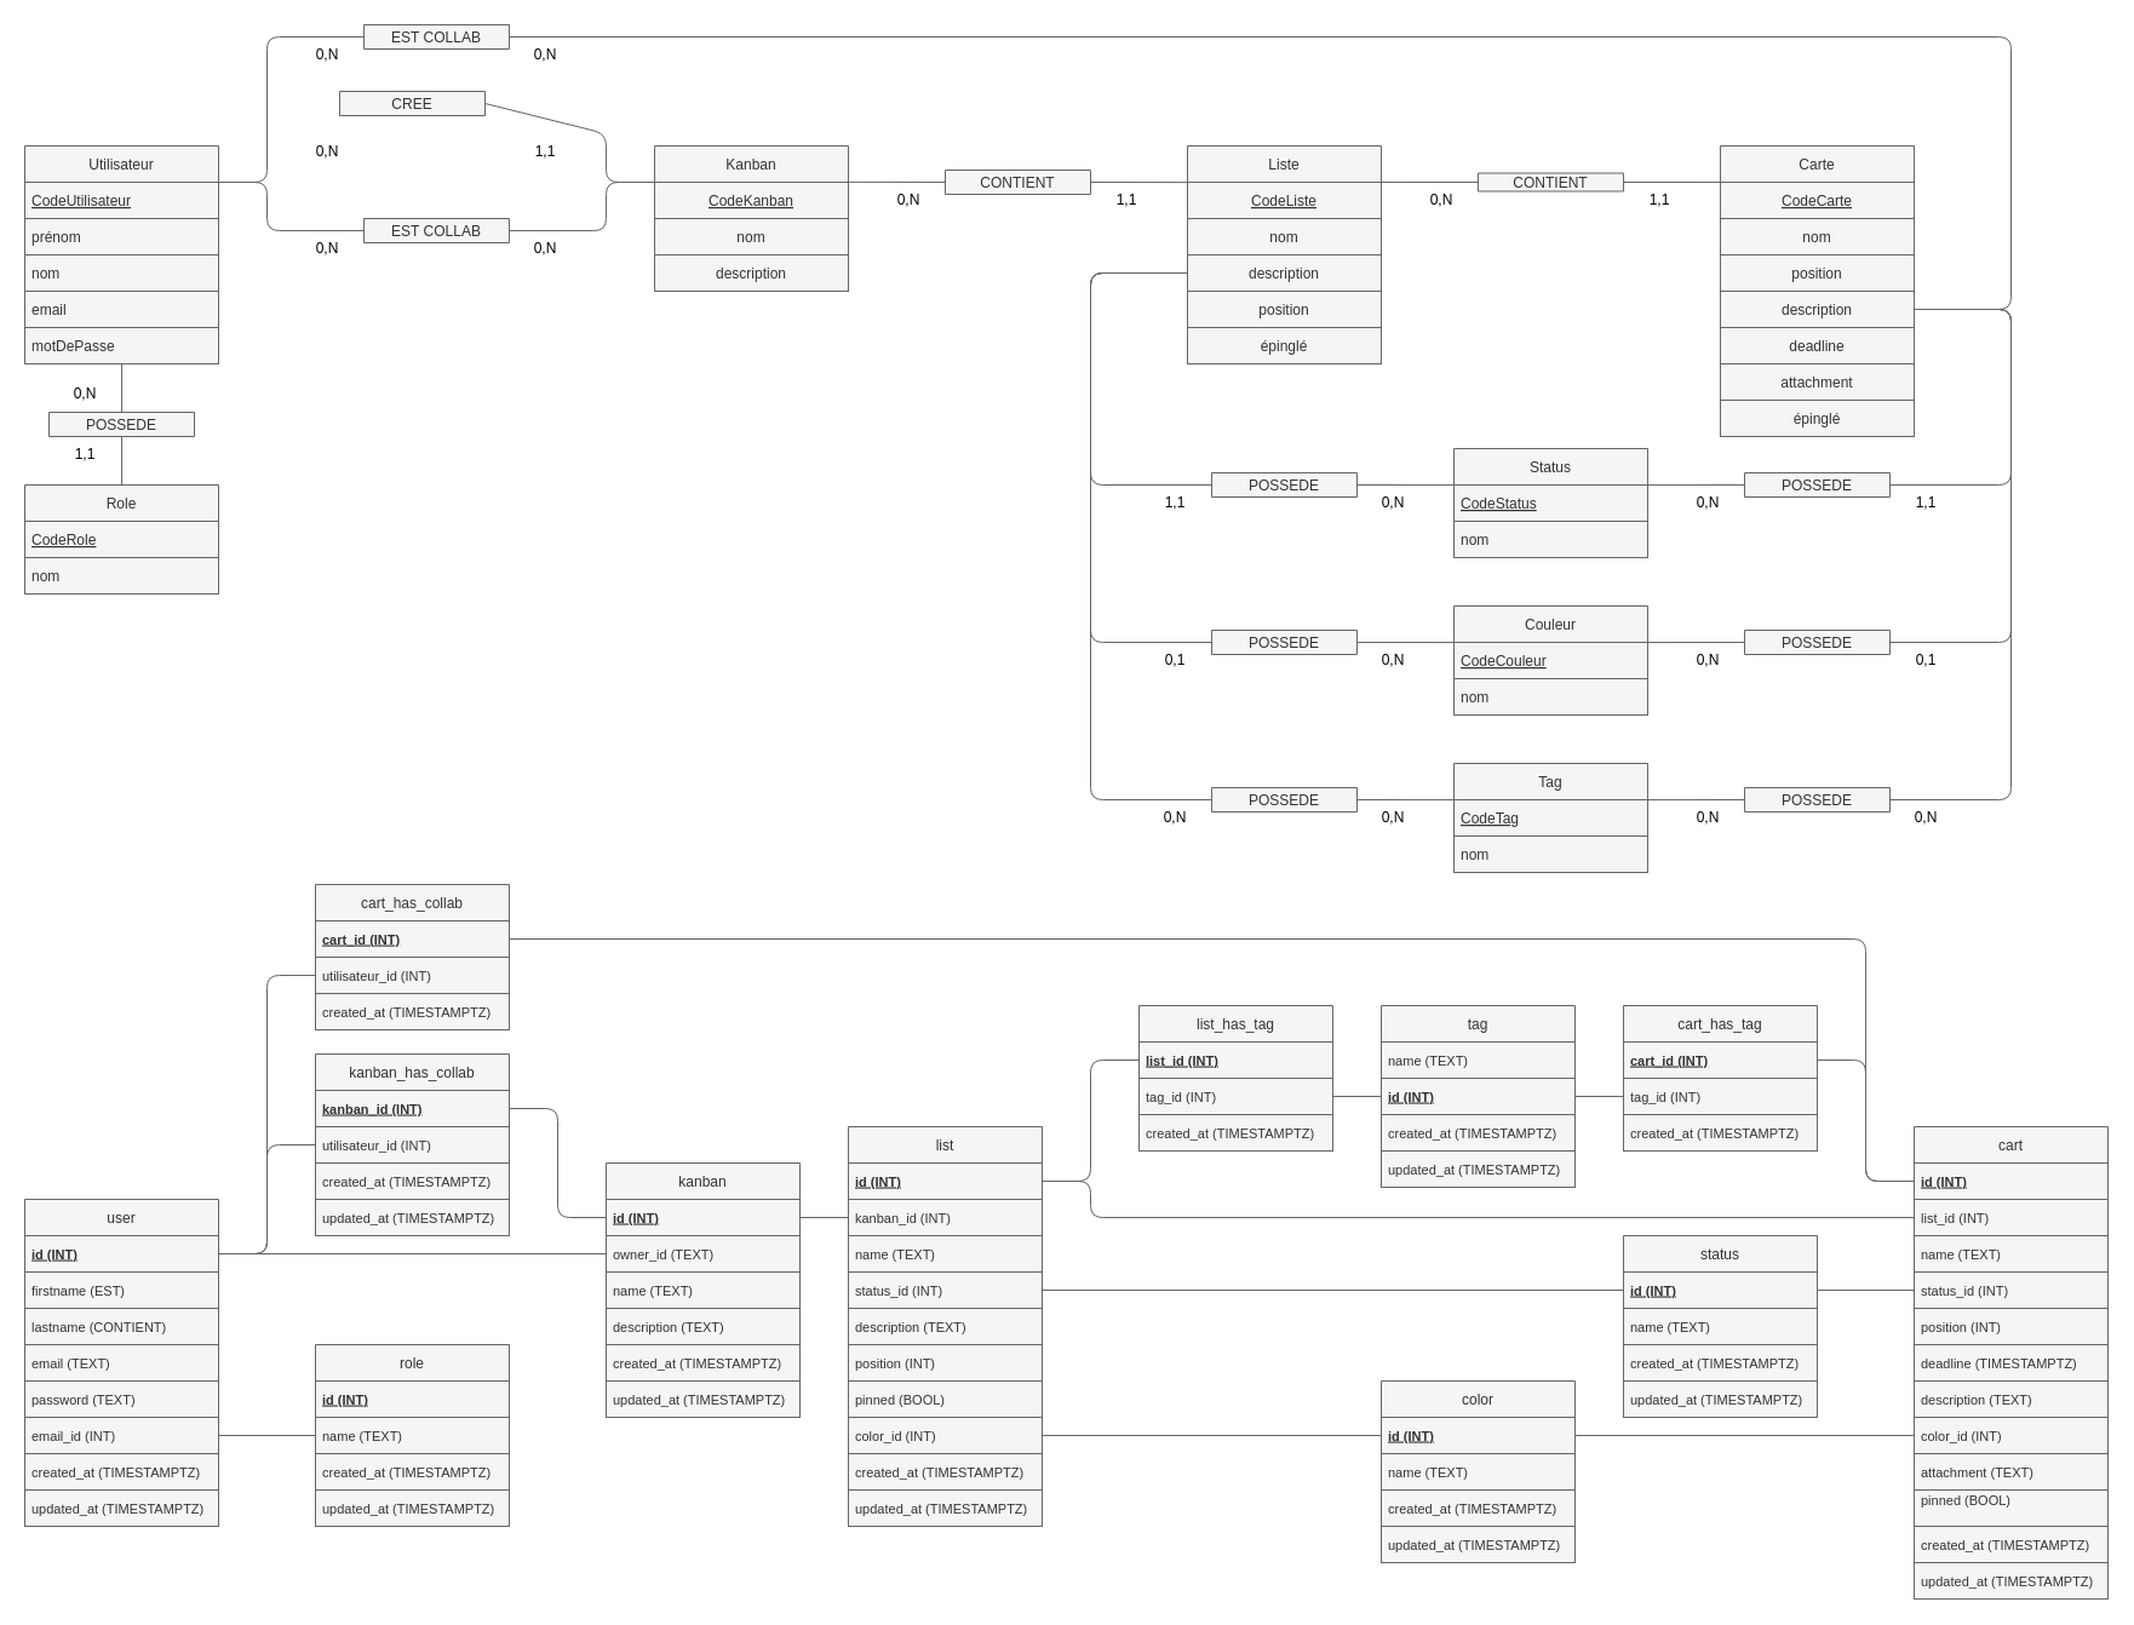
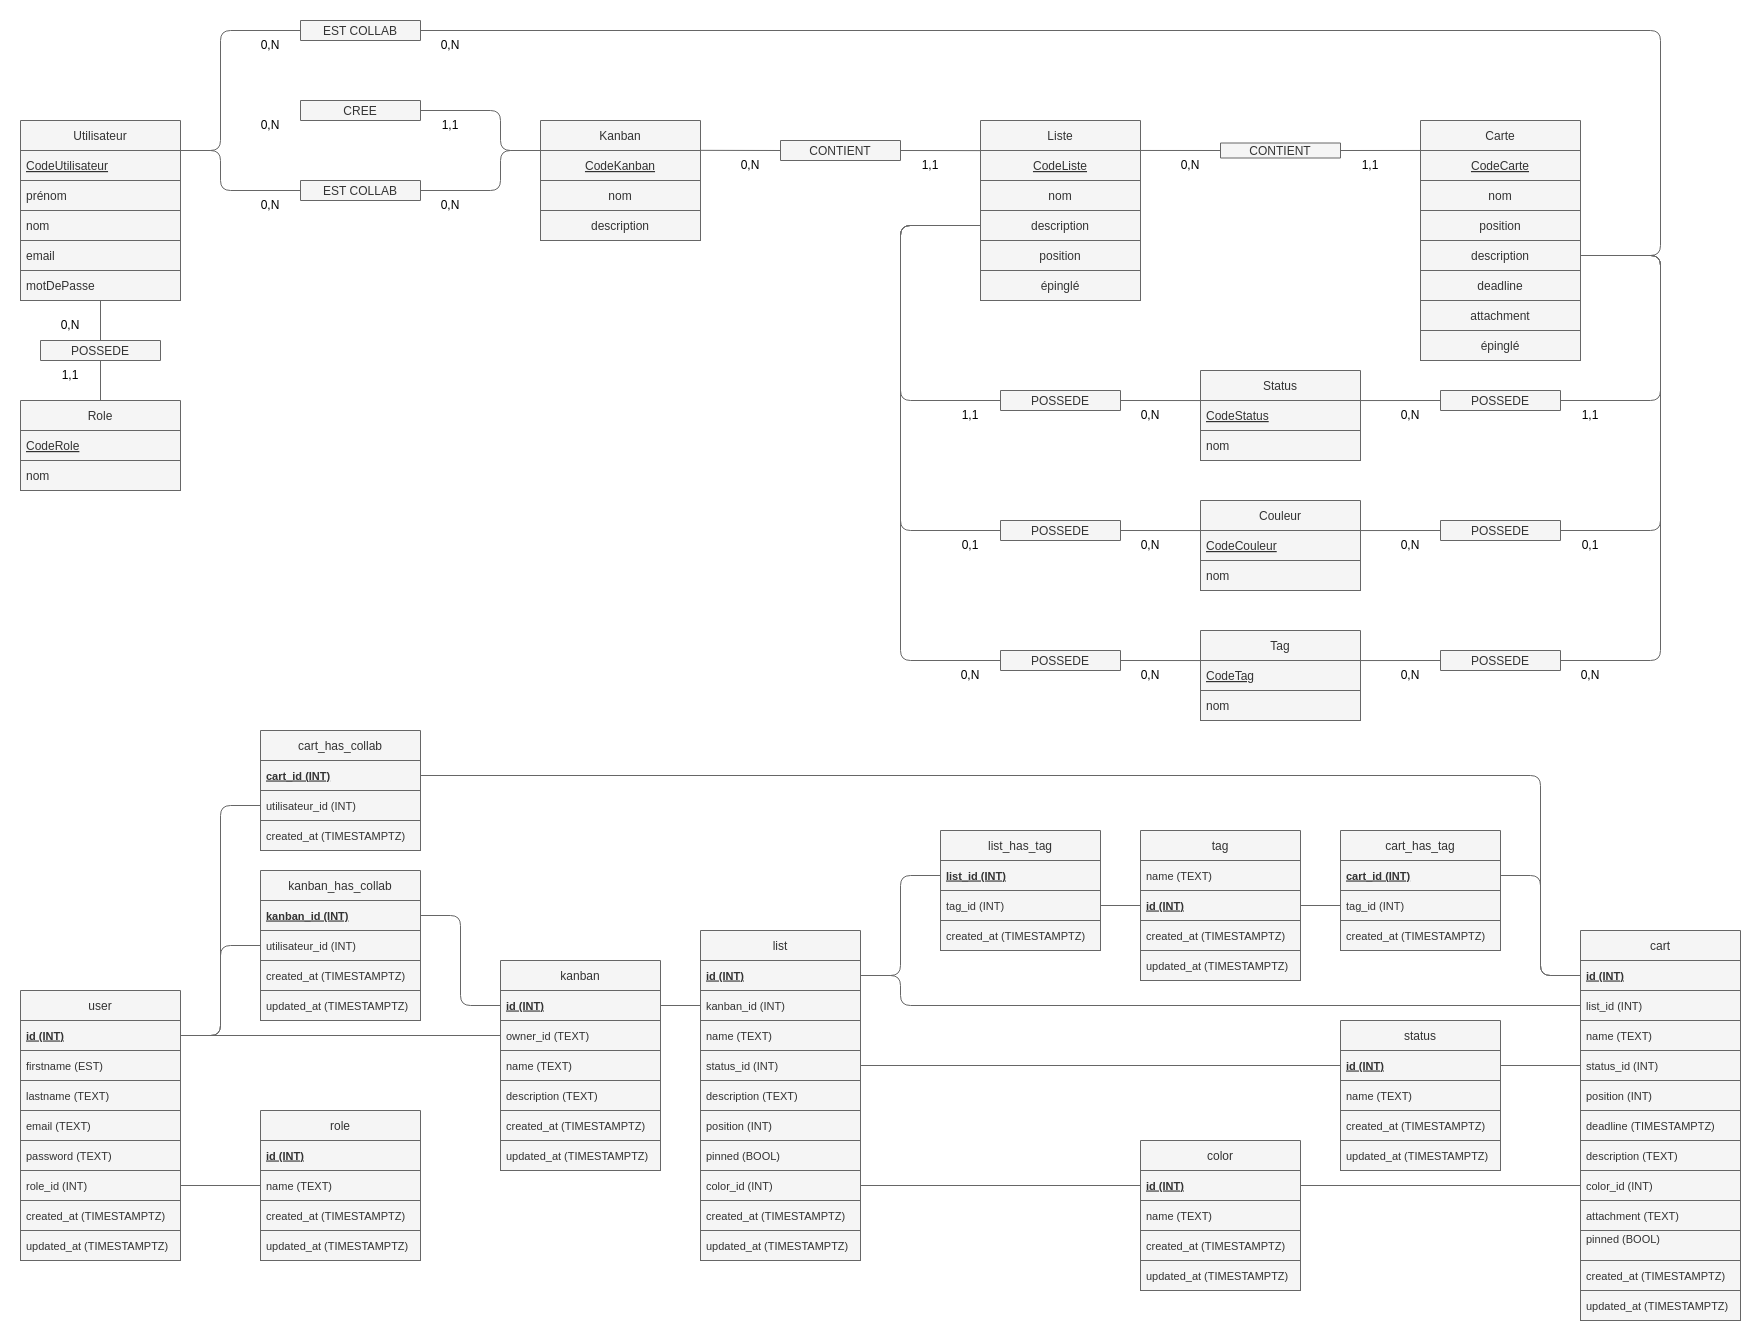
- <mxCell id="2" value="CREE" style="swimlane;fontStyle=0;childLayout=stackLayout;horizontal=1;startSize=30;horizontalStack=0;resizeParent=1;resizeParentMax=0;resizeLast=0;collapsible=1;marginBottom=0;rounded=1;fillColor=#f5f5f5;fontColor=#333333;strokeColor=#666666;" parent="1" vertex="1"><mxGeometry x="280" y="75" width="120" height="20" as="geometry" /></mxCell>
+ <mxCell id="2" value="CREE" style="swimlane;fontStyle=0;childLayout=stackLayout;horizontal=1;startSize=30;horizontalStack=0;resizeParent=1;resizeParentMax=0;resizeLast=0;collapsible=1;marginBottom=0;rounded=1;fillColor=#f5f5f5;fontColor=#333333;strokeColor=#666666;" parent="1" vertex="1"><mxGeometry x="300" y="100" width="120" height="20" as="geometry" /></mxCell>
- <mxCell id="94" value="lastname (CONTIENT)" style="text;align=left;verticalAlign=middle;spacingLeft=4;spacingRight=4;overflow=hidden;points=[[0,0.5],[1,0.5]];portConstraint=eastwest;rotatable=0;fontSize=11;fillColor=#f5f5f5;fontColor=#333333;strokeColor=#666666;" parent="91" vertex="1"><mxGeometry y="90" width="160" height="30" as="geometry" /></mxCell>
+ <mxCell id="94" value="lastname (TEXT)" style="text;align=left;verticalAlign=middle;spacingLeft=4;spacingRight=4;overflow=hidden;points=[[0,0.5],[1,0.5]];portConstraint=eastwest;rotatable=0;fontSize=11;fillColor=#f5f5f5;fontColor=#333333;strokeColor=#666666;" parent="91" vertex="1"><mxGeometry y="90" width="160" height="30" as="geometry" /></mxCell>
- <mxCell id="97" value="email_id (INT)" style="text;align=left;verticalAlign=middle;spacingLeft=4;spacingRight=4;overflow=hidden;points=[[0,0.5],[1,0.5]];portConstraint=eastwest;rotatable=0;fontSize=11;fillColor=#f5f5f5;fontColor=#333333;strokeColor=#666666;" parent="91" vertex="1"><mxGeometry y="180" width="160" height="30" as="geometry" /></mxCell>
+ <mxCell id="97" value="role_id (INT)" style="text;align=left;verticalAlign=middle;spacingLeft=4;spacingRight=4;overflow=hidden;points=[[0,0.5],[1,0.5]];portConstraint=eastwest;rotatable=0;fontSize=11;fillColor=#f5f5f5;fontColor=#333333;strokeColor=#666666;" parent="91" vertex="1"><mxGeometry y="180" width="160" height="30" as="geometry" /></mxCell>
